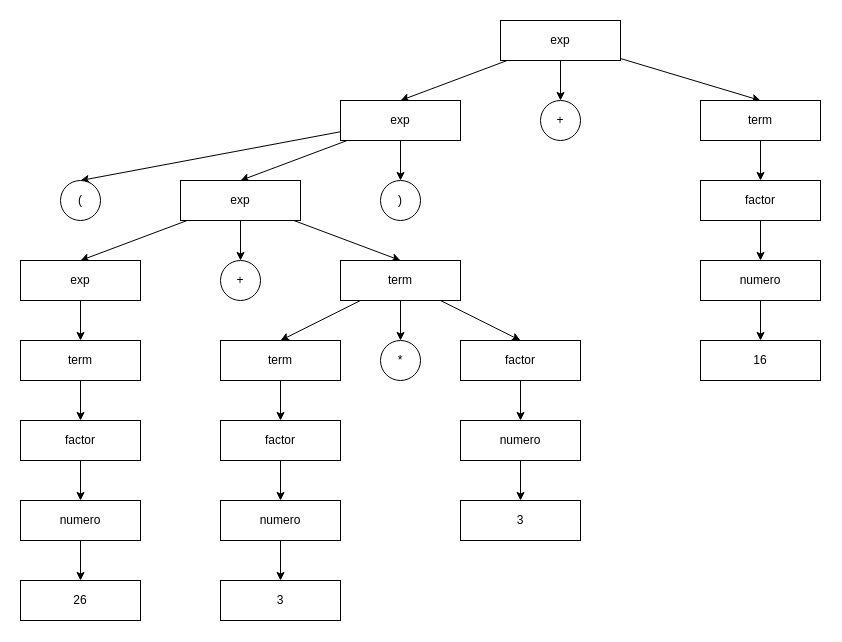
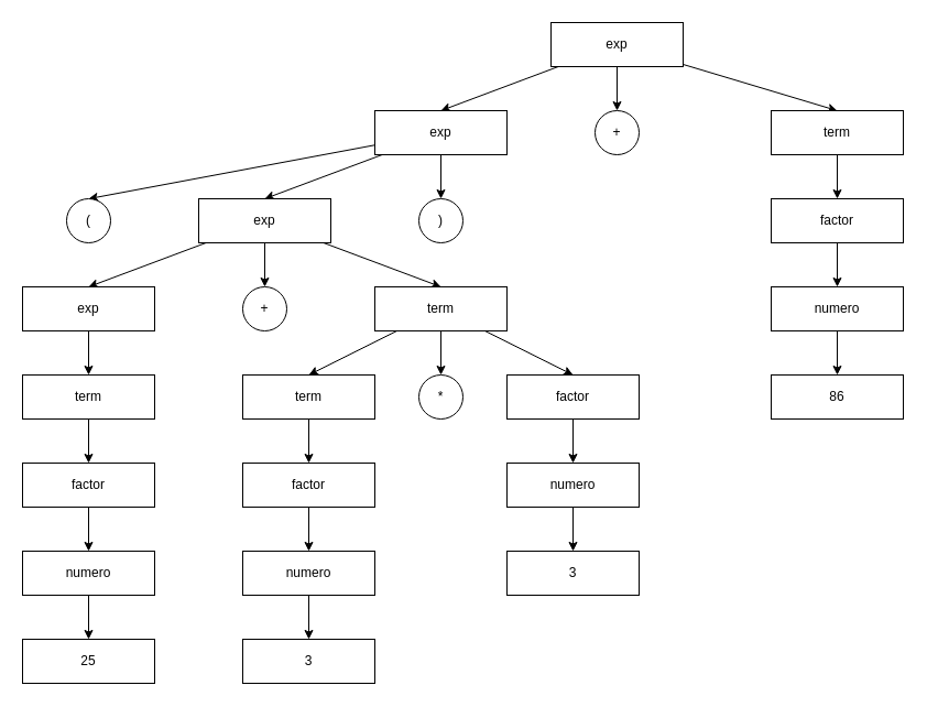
- <mxCell id="21" value="16" style="rounded=0;whiteSpace=wrap;html=1;" vertex="1" parent="1"><mxGeometry x="700" y="340" width="120" height="40" as="geometry" /></mxCell>
+ <mxCell id="21" value="86" style="rounded=0;whiteSpace=wrap;html=1;" vertex="1" parent="1"><mxGeometry x="700" y="340" width="120" height="40" as="geometry" /></mxCell>
- <mxCell id="36" value="26" style="rounded=0;whiteSpace=wrap;html=1;" vertex="1" parent="1"><mxGeometry y="580" width="120" height="40" as="geometry" x="20" /></mxCell>
+ <mxCell id="36" value="25" style="rounded=0;whiteSpace=wrap;html=1;" vertex="1" parent="1"><mxGeometry y="580" width="120" height="40" as="geometry" x="20" /></mxCell>
